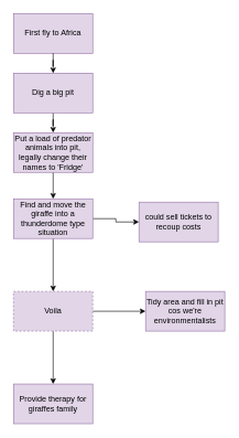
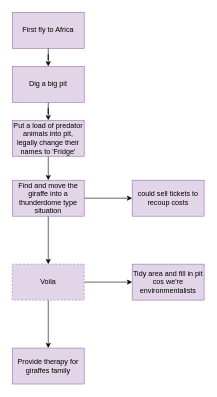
- <mxCell id="16" value="could sell tickets to recoup costs" style="whiteSpace=wrap;html=1;rounded=0;strokeColor=#9673a6;fillColor=#e1d5e7;glass=0;" vertex="1" parent="1"><mxGeometry x="210" y="305" width="120" height="60" as="geometry" /></mxCell>
+ <mxCell id="16" value="could sell tickets to recoup costs" style="whiteSpace=wrap;html=1;rounded=0;strokeColor=#9673a6;fillColor=#e1d5e7;glass=0;" vertex="1" parent="1"><mxGeometry x="220" y="300" width="120" height="60" as="geometry" /></mxCell>
